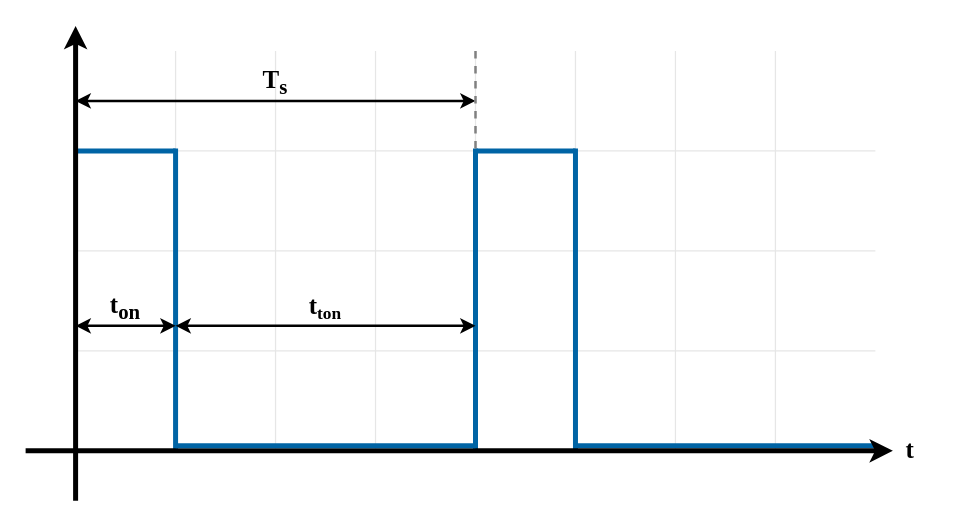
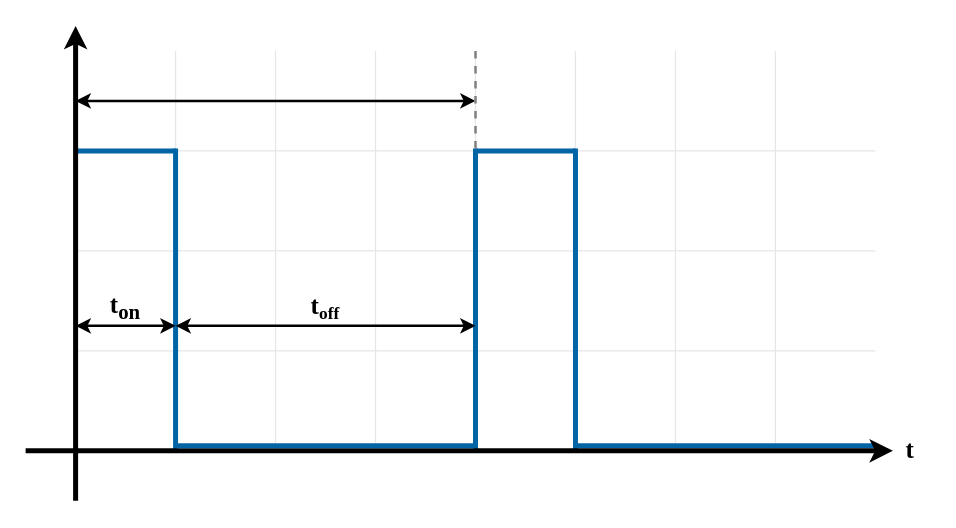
- <mxCell id="23" value="&lt;b&gt;T&lt;sub&gt;s&lt;/sub&gt;&lt;/b&gt;" style="text;html=1;strokeColor=none;fillColor=none;align=center;verticalAlign=middle;whiteSpace=wrap;rounded=0;fontFamily=Montserrat;fontSize=20;" parent="1" vertex="1"><mxGeometry x="190" y="50" width="60" height="30" as="geometry" /></mxCell>
- <mxCell id="26" value="&lt;b&gt;t&lt;span style=&quot;font-size: 16.667px;&quot;&gt;&lt;sub&gt;ton&lt;/sub&gt;&lt;/span&gt;&lt;/b&gt;" style="text;html=1;strokeColor=none;fillColor=none;align=center;verticalAlign=middle;whiteSpace=wrap;rounded=0;fontFamily=Montserrat;fontSize=20;" parent="1" vertex="1"><mxGeometry x="230" y="230" width="60" height="30" as="geometry" /></mxCell>
+ <mxCell id="26" value="&lt;b&gt;t&lt;span style=&quot;font-size: 16.667px;&quot;&gt;&lt;sub&gt;off&lt;/sub&gt;&lt;/span&gt;&lt;/b&gt;" style="text;html=1;strokeColor=none;fillColor=none;align=center;verticalAlign=middle;whiteSpace=wrap;rounded=0;fontFamily=Montserrat;fontSize=20;" parent="1" vertex="1"><mxGeometry x="230" y="230" width="60" height="30" as="geometry" /></mxCell>
